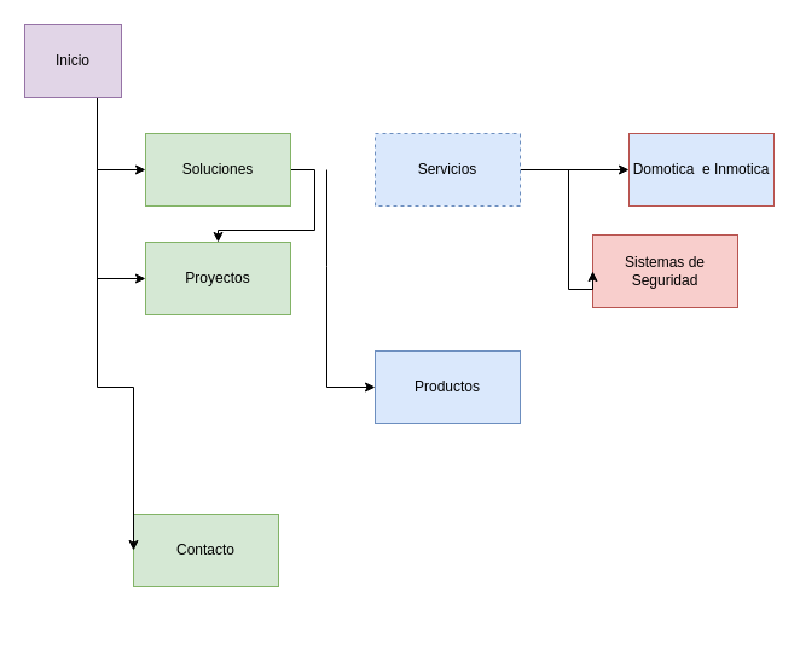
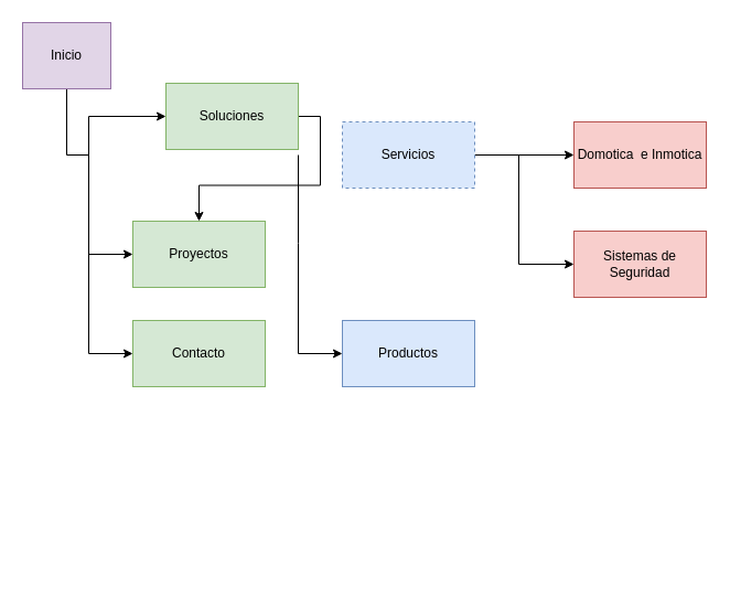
- <mxCell id="5" value="Soluciones" style="rounded=0;whiteSpace=wrap;html=1;fillColor=#d5e8d4;strokeColor=#82b366;" vertex="1" parent="1"><mxGeometry x="120" y="110" width="120" height="60" as="geometry" /></mxCell>
+ <mxCell id="5" value="Soluciones" style="rounded=0;whiteSpace=wrap;html=1;fillColor=#d5e8d4;strokeColor=#82b366;" vertex="1" parent="1"><mxGeometry x="150" y="75" width="120" height="60" as="geometry" /></mxCell>
- <mxCell id="10" value="Domotica&amp;nbsp; e Inmotica" style="rounded=0;whiteSpace=wrap;html=1;fillColor=#dae8fc;strokeColor=#b85450;" vertex="1" parent="1"><mxGeometry x="520" y="110" width="120" height="60" as="geometry" /></mxCell>
+ <mxCell id="10" value="Domotica&amp;nbsp; e Inmotica" style="rounded=0;whiteSpace=wrap;html=1;fillColor=#f8cecc;strokeColor=#b85450;" vertex="1" parent="1"><mxGeometry x="520" y="110" width="120" height="60" as="geometry" /></mxCell>
- <mxCell id="11" value="Sistemas de Seguridad" style="rounded=0;whiteSpace=wrap;html=1;fillColor=#f8cecc;strokeColor=#b85450;" vertex="1" parent="1"><mxGeometry x="490" y="194" width="120" height="60" as="geometry" /></mxCell>
+ <mxCell id="11" value="Sistemas de Seguridad" style="rounded=0;whiteSpace=wrap;html=1;fillColor=#f8cecc;strokeColor=#b85450;" vertex="1" parent="1"><mxGeometry x="520" y="209" width="120" height="60" as="geometry" /></mxCell>
- <mxCell id="14" value="Contacto" style="rounded=0;whiteSpace=wrap;html=1;fillColor=#d5e8d4;strokeColor=#82b366;" vertex="1" parent="1"><mxGeometry x="110" y="425" width="120" height="60" as="geometry" /></mxCell>
+ <mxCell id="14" value="Contacto" style="rounded=0;whiteSpace=wrap;html=1;fillColor=#d5e8d4;strokeColor=#82b366;" vertex="1" parent="1"><mxGeometry x="120" y="290" width="120" height="60" as="geometry" /></mxCell>
